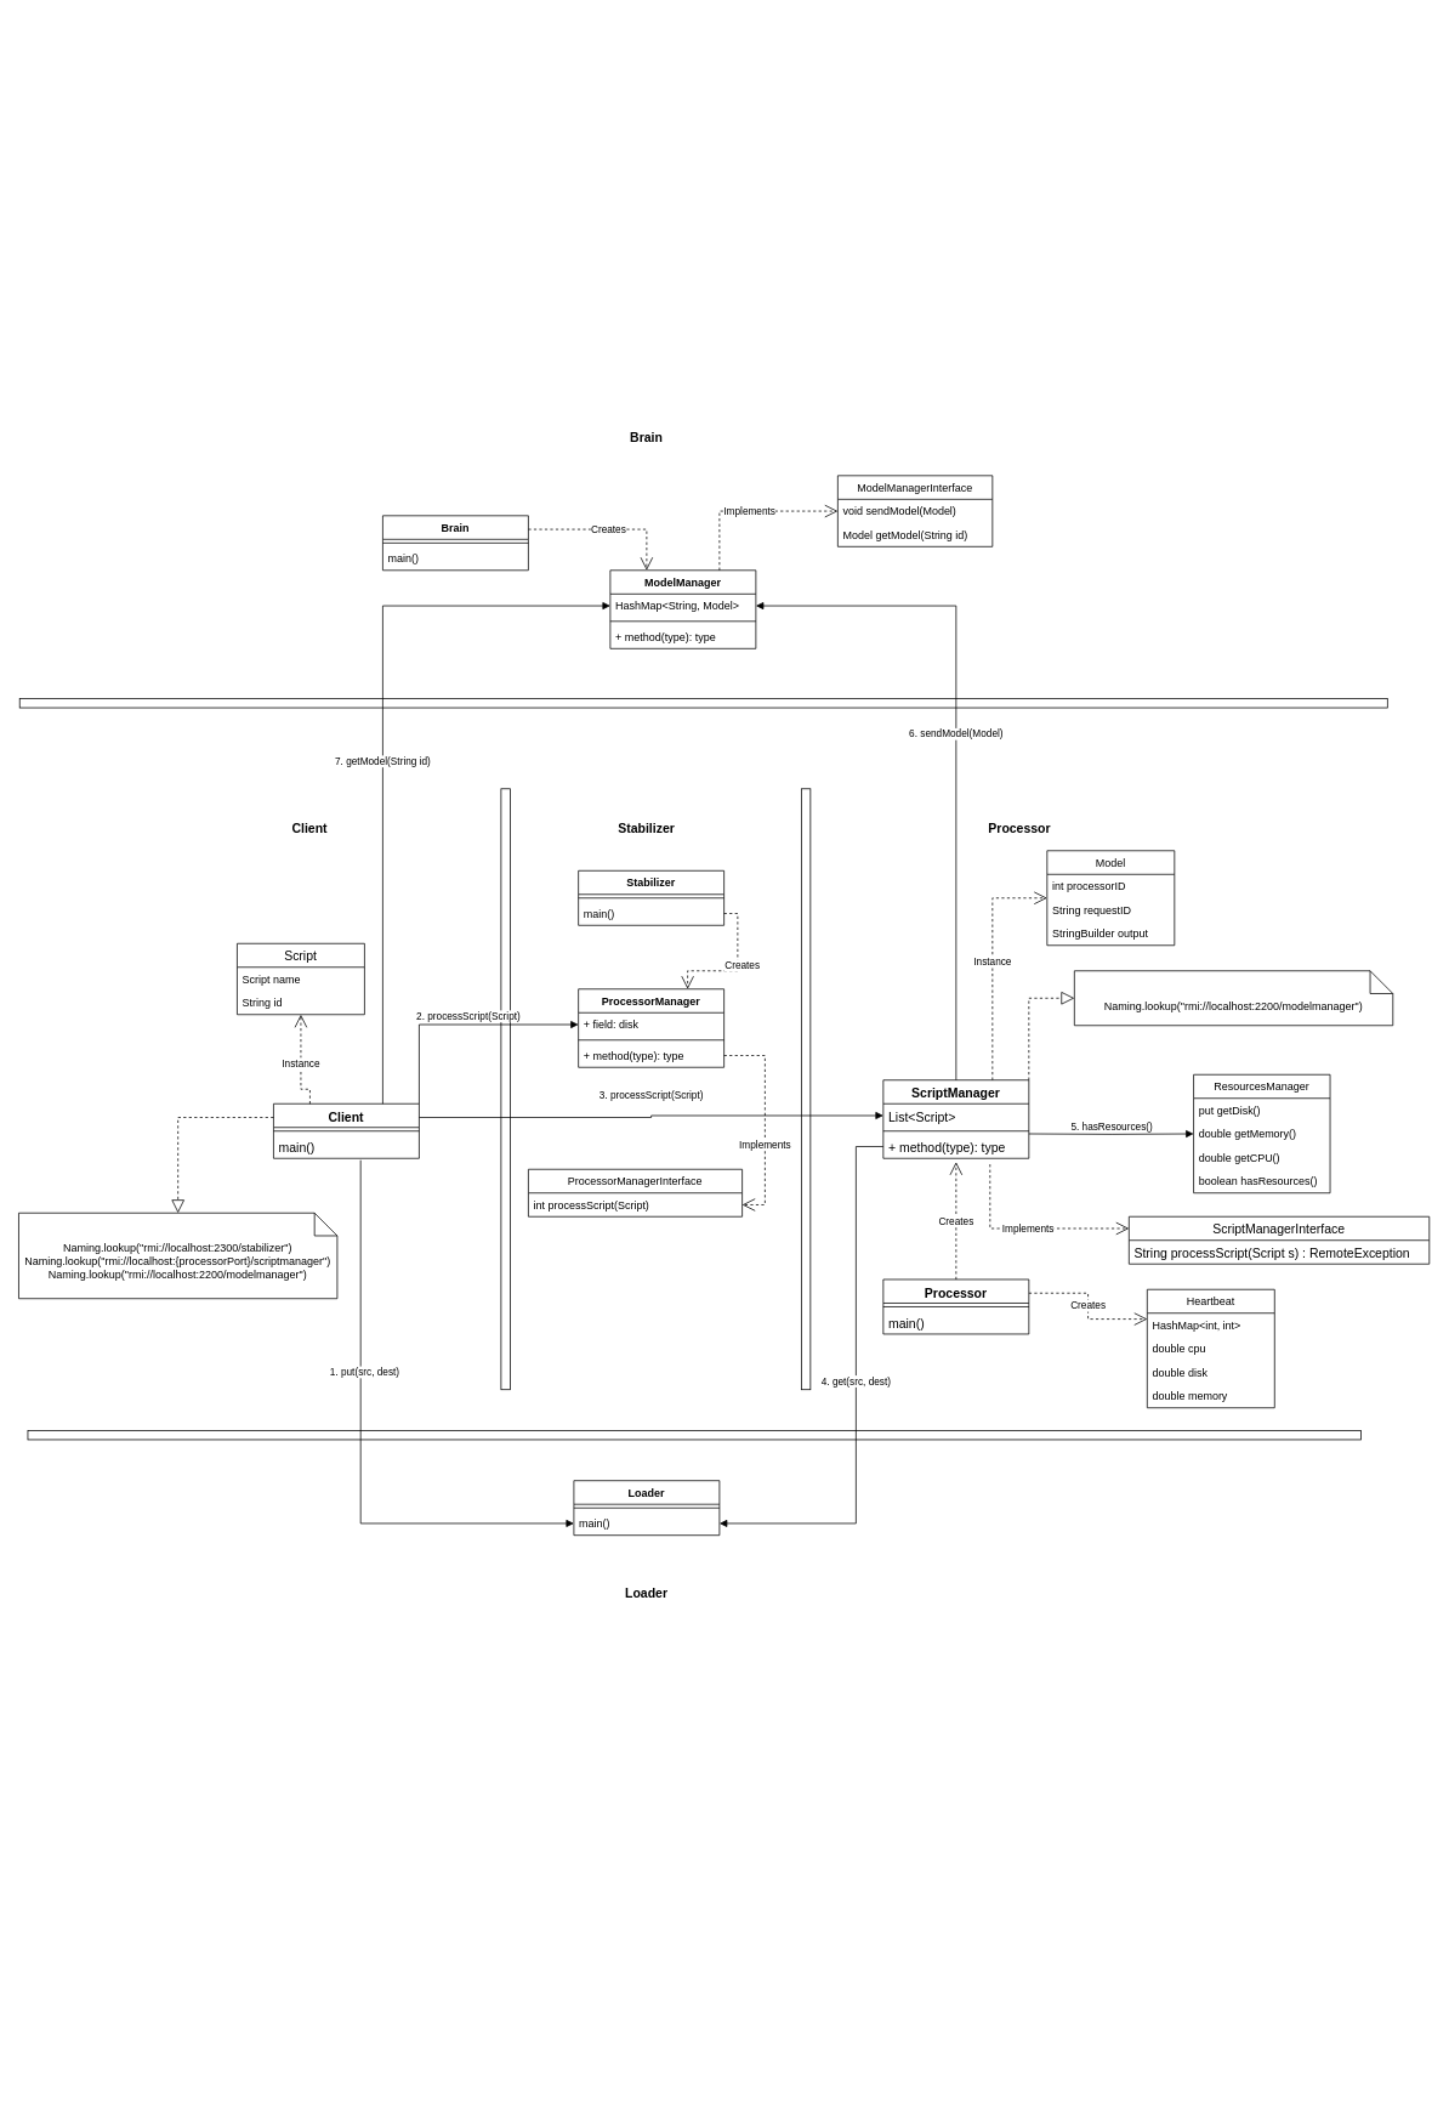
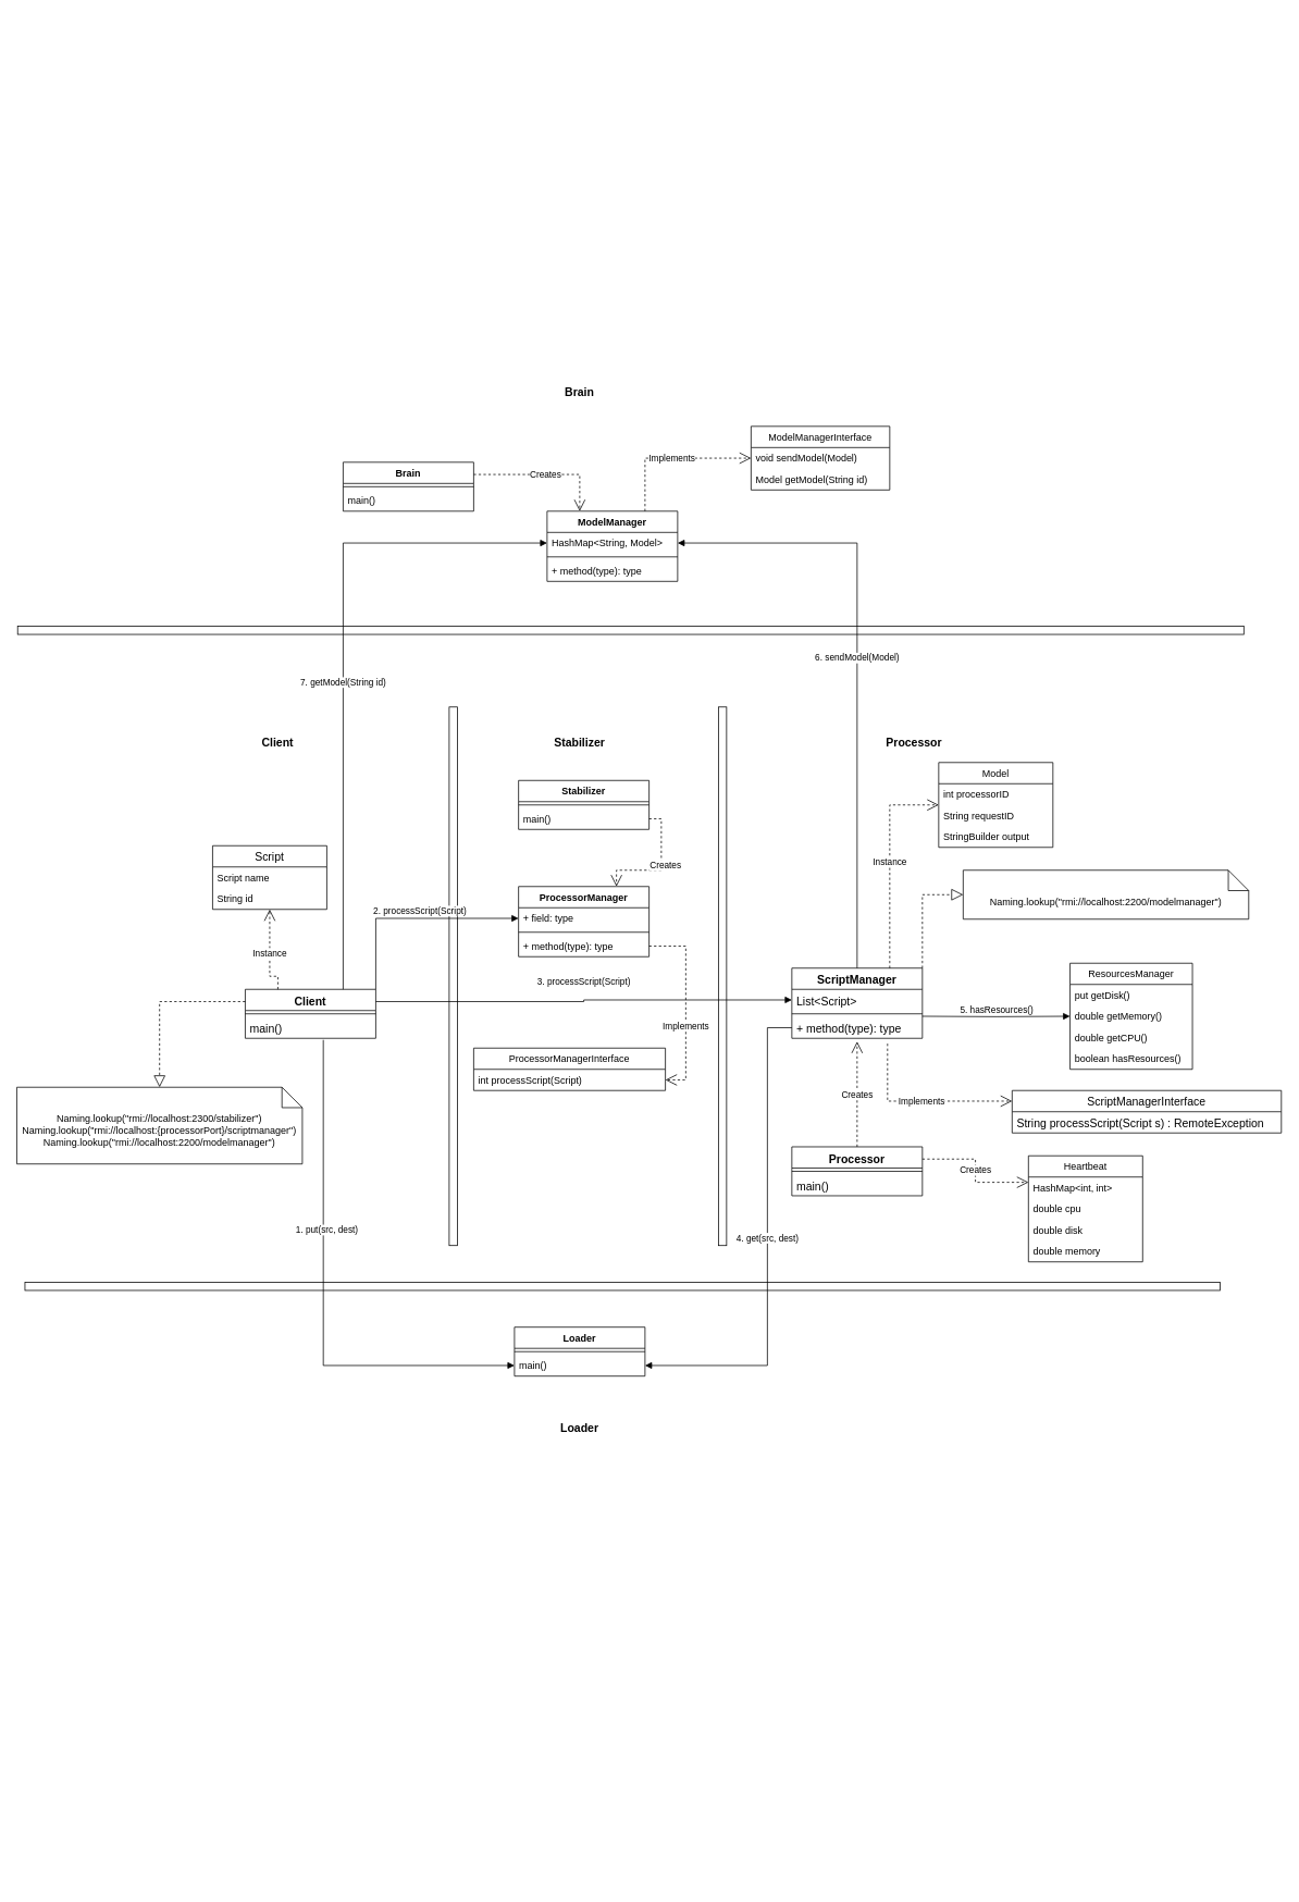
- <mxCell id="64" value="+ field: disk" style="text;strokeColor=none;fillColor=none;align=left;verticalAlign=top;spacingLeft=4;spacingRight=4;overflow=hidden;rotatable=0;points=[[0,0.5],[1,0.5]];portConstraint=eastwest;" vertex="1" parent="63"><mxGeometry y="26" width="160" height="26" as="geometry" /></mxCell>
+ <mxCell id="64" value="+ field: type" style="text;strokeColor=none;fillColor=none;align=left;verticalAlign=top;spacingLeft=4;spacingRight=4;overflow=hidden;rotatable=0;points=[[0,0.5],[1,0.5]];portConstraint=eastwest;" vertex="1" parent="63"><mxGeometry y="26" width="160" height="26" as="geometry" /></mxCell>
